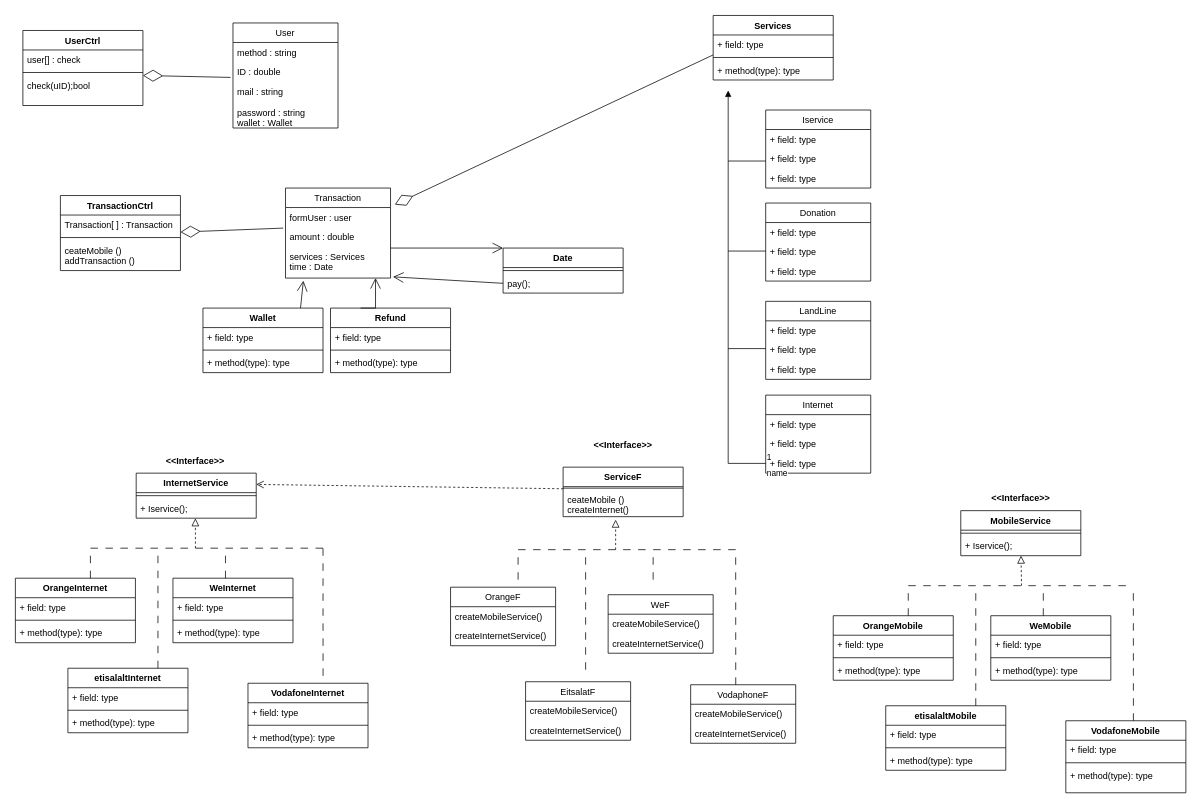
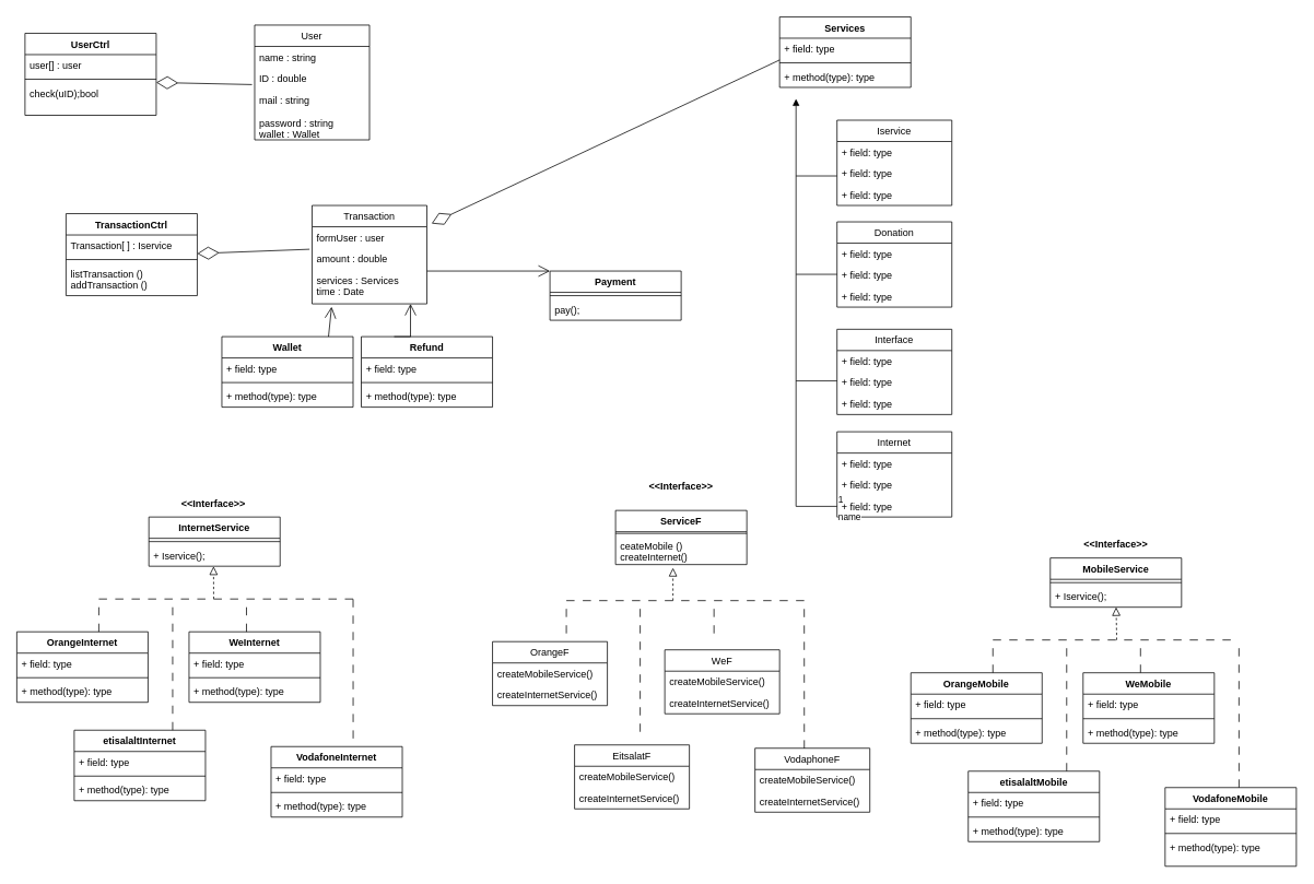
- <mxCell id="3" value="method : string" style="text;strokeColor=none;fillColor=none;align=left;verticalAlign=top;spacingLeft=4;spacingRight=4;overflow=hidden;rotatable=0;points=[[0,0.5],[1,0.5]];portConstraint=eastwest;" vertex="1" parent="2"><mxGeometry y="26" width="140" height="26" as="geometry" /></mxCell>
+ <mxCell id="3" value="name : string" style="text;strokeColor=none;fillColor=none;align=left;verticalAlign=top;spacingLeft=4;spacingRight=4;overflow=hidden;rotatable=0;points=[[0,0.5],[1,0.5]];portConstraint=eastwest;" vertex="1" parent="2"><mxGeometry y="26" width="140" height="26" as="geometry" /></mxCell>
- <mxCell id="90" value="user[] : check" style="text;strokeColor=none;fillColor=none;align=left;verticalAlign=top;spacingLeft=4;spacingRight=4;overflow=hidden;rotatable=0;points=[[0,0.5],[1,0.5]];portConstraint=eastwest;" vertex="1" parent="89"><mxGeometry y="26" width="160" height="26" as="geometry" /></mxCell>
+ <mxCell id="90" value="user[] : user" style="text;strokeColor=none;fillColor=none;align=left;verticalAlign=top;spacingLeft=4;spacingRight=4;overflow=hidden;rotatable=0;points=[[0,0.5],[1,0.5]];portConstraint=eastwest;" vertex="1" parent="89"><mxGeometry y="26" width="160" height="26" as="geometry" /></mxCell>
- <mxCell id="7" value="Transaction[ ] : Transaction" style="text;strokeColor=none;fillColor=none;align=left;verticalAlign=top;spacingLeft=4;spacingRight=4;overflow=hidden;rotatable=0;points=[[0,0.5],[1,0.5]];portConstraint=eastwest;" vertex="1" parent="6"><mxGeometry y="26" width="160" height="26" as="geometry" /></mxCell>
+ <mxCell id="7" value="Transaction[ ] : Iservice" style="text;strokeColor=none;fillColor=none;align=left;verticalAlign=top;spacingLeft=4;spacingRight=4;overflow=hidden;rotatable=0;points=[[0,0.5],[1,0.5]];portConstraint=eastwest;" vertex="1" parent="6"><mxGeometry y="26" width="160" height="26" as="geometry" /></mxCell>
- <mxCell id="9" value="ceateMobile ()&#10;addTransaction ()" style="text;strokeColor=none;fillColor=none;align=left;verticalAlign=top;spacingLeft=4;spacingRight=4;overflow=hidden;rotatable=0;points=[[0,0.5],[1,0.5]];portConstraint=eastwest;" vertex="1" parent="6"><mxGeometry y="60" width="160" height="40" as="geometry" /></mxCell>
+ <mxCell id="9" value="listTransaction ()&#10;addTransaction ()" style="text;strokeColor=none;fillColor=none;align=left;verticalAlign=top;spacingLeft=4;spacingRight=4;overflow=hidden;rotatable=0;points=[[0,0.5],[1,0.5]];portConstraint=eastwest;" vertex="1" parent="6"><mxGeometry y="60" width="160" height="40" as="geometry" /></mxCell>
- <mxCell id="98" value="Date" style="swimlane;fontStyle=1;align=center;verticalAlign=top;childLayout=stackLayout;horizontal=1;startSize=26;horizontalStack=0;resizeParent=1;resizeParentMax=0;resizeLast=0;collapsible=1;marginBottom=0;" vertex="1" parent="1"><mxGeometry x="670" y="330" width="160" height="60" as="geometry" /></mxCell>
+ <mxCell id="98" value="Payment" style="swimlane;fontStyle=1;align=center;verticalAlign=top;childLayout=stackLayout;horizontal=1;startSize=26;horizontalStack=0;resizeParent=1;resizeParentMax=0;resizeLast=0;collapsible=1;marginBottom=0;" vertex="1" parent="1"><mxGeometry x="670" y="330" width="160" height="60" as="geometry" /></mxCell>
- <mxCell id="109" value="" style="endArrow=open;endFill=1;endSize=12;html=1;rounded=0;entryX=1.023;entryY=0.961;entryDx=0;entryDy=0;entryPerimeter=0;exitX=0;exitY=0.5;exitDx=0;exitDy=0;" edge="1" parent="1" source="100" target="13"><mxGeometry width="160" relative="1" as="geometry"><mxPoint x="500" y="330" as="sourcePoint" /><mxPoint x="660" y="330" as="targetPoint" /></mxGeometry></mxCell>
- <mxCell id="116" value="LandLine" style="swimlane;fontStyle=0;childLayout=stackLayout;horizontal=1;startSize=26;fillColor=none;horizontalStack=0;resizeParent=1;resizeParentMax=0;resizeLast=0;collapsible=1;marginBottom=0;" vertex="1" parent="1"><mxGeometry x="1020" y="401" width="140" height="104" as="geometry" /></mxCell>
+ <mxCell id="116" value="Interface" style="swimlane;fontStyle=0;childLayout=stackLayout;horizontal=1;startSize=26;fillColor=none;horizontalStack=0;resizeParent=1;resizeParentMax=0;resizeLast=0;collapsible=1;marginBottom=0;" vertex="1" parent="1"><mxGeometry x="1020" y="401" width="140" height="104" as="geometry" /></mxCell>
- <mxCell id="88" value="" style="html=1;verticalAlign=bottom;endArrow=open;dashed=1;endSize=8;rounded=0;entryX=1;entryY=0.25;entryDx=0;entryDy=0;exitX=0.002;exitY=-0.033;exitDx=0;exitDy=0;exitPerimeter=0;" edge="1" parent="1" source="68" target="58"><mxGeometry relative="1" as="geometry"><mxPoint x="830" y="554.38" as="sourcePoint" /><mxPoint x="750" y="554.38" as="targetPoint" /></mxGeometry></mxCell>
